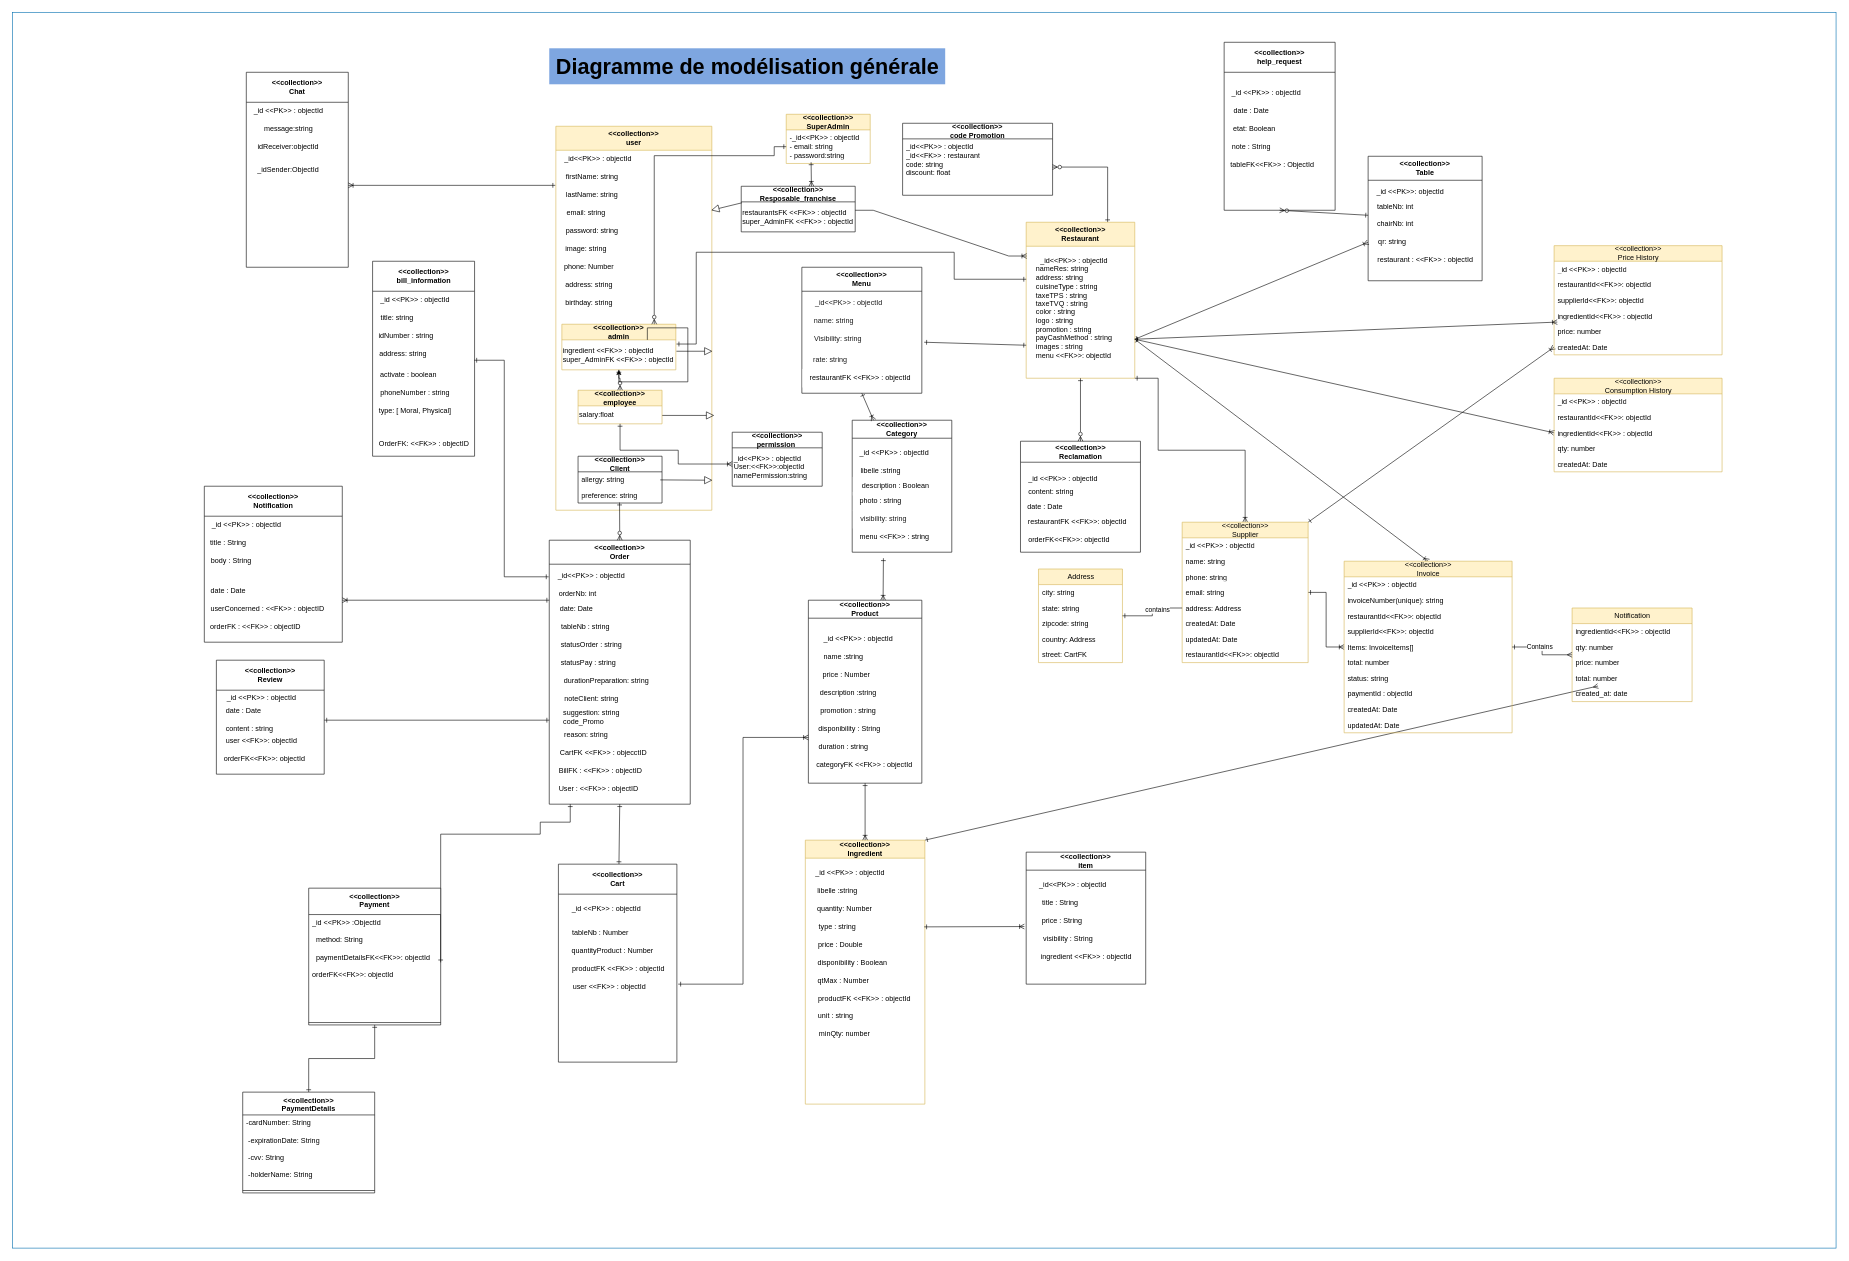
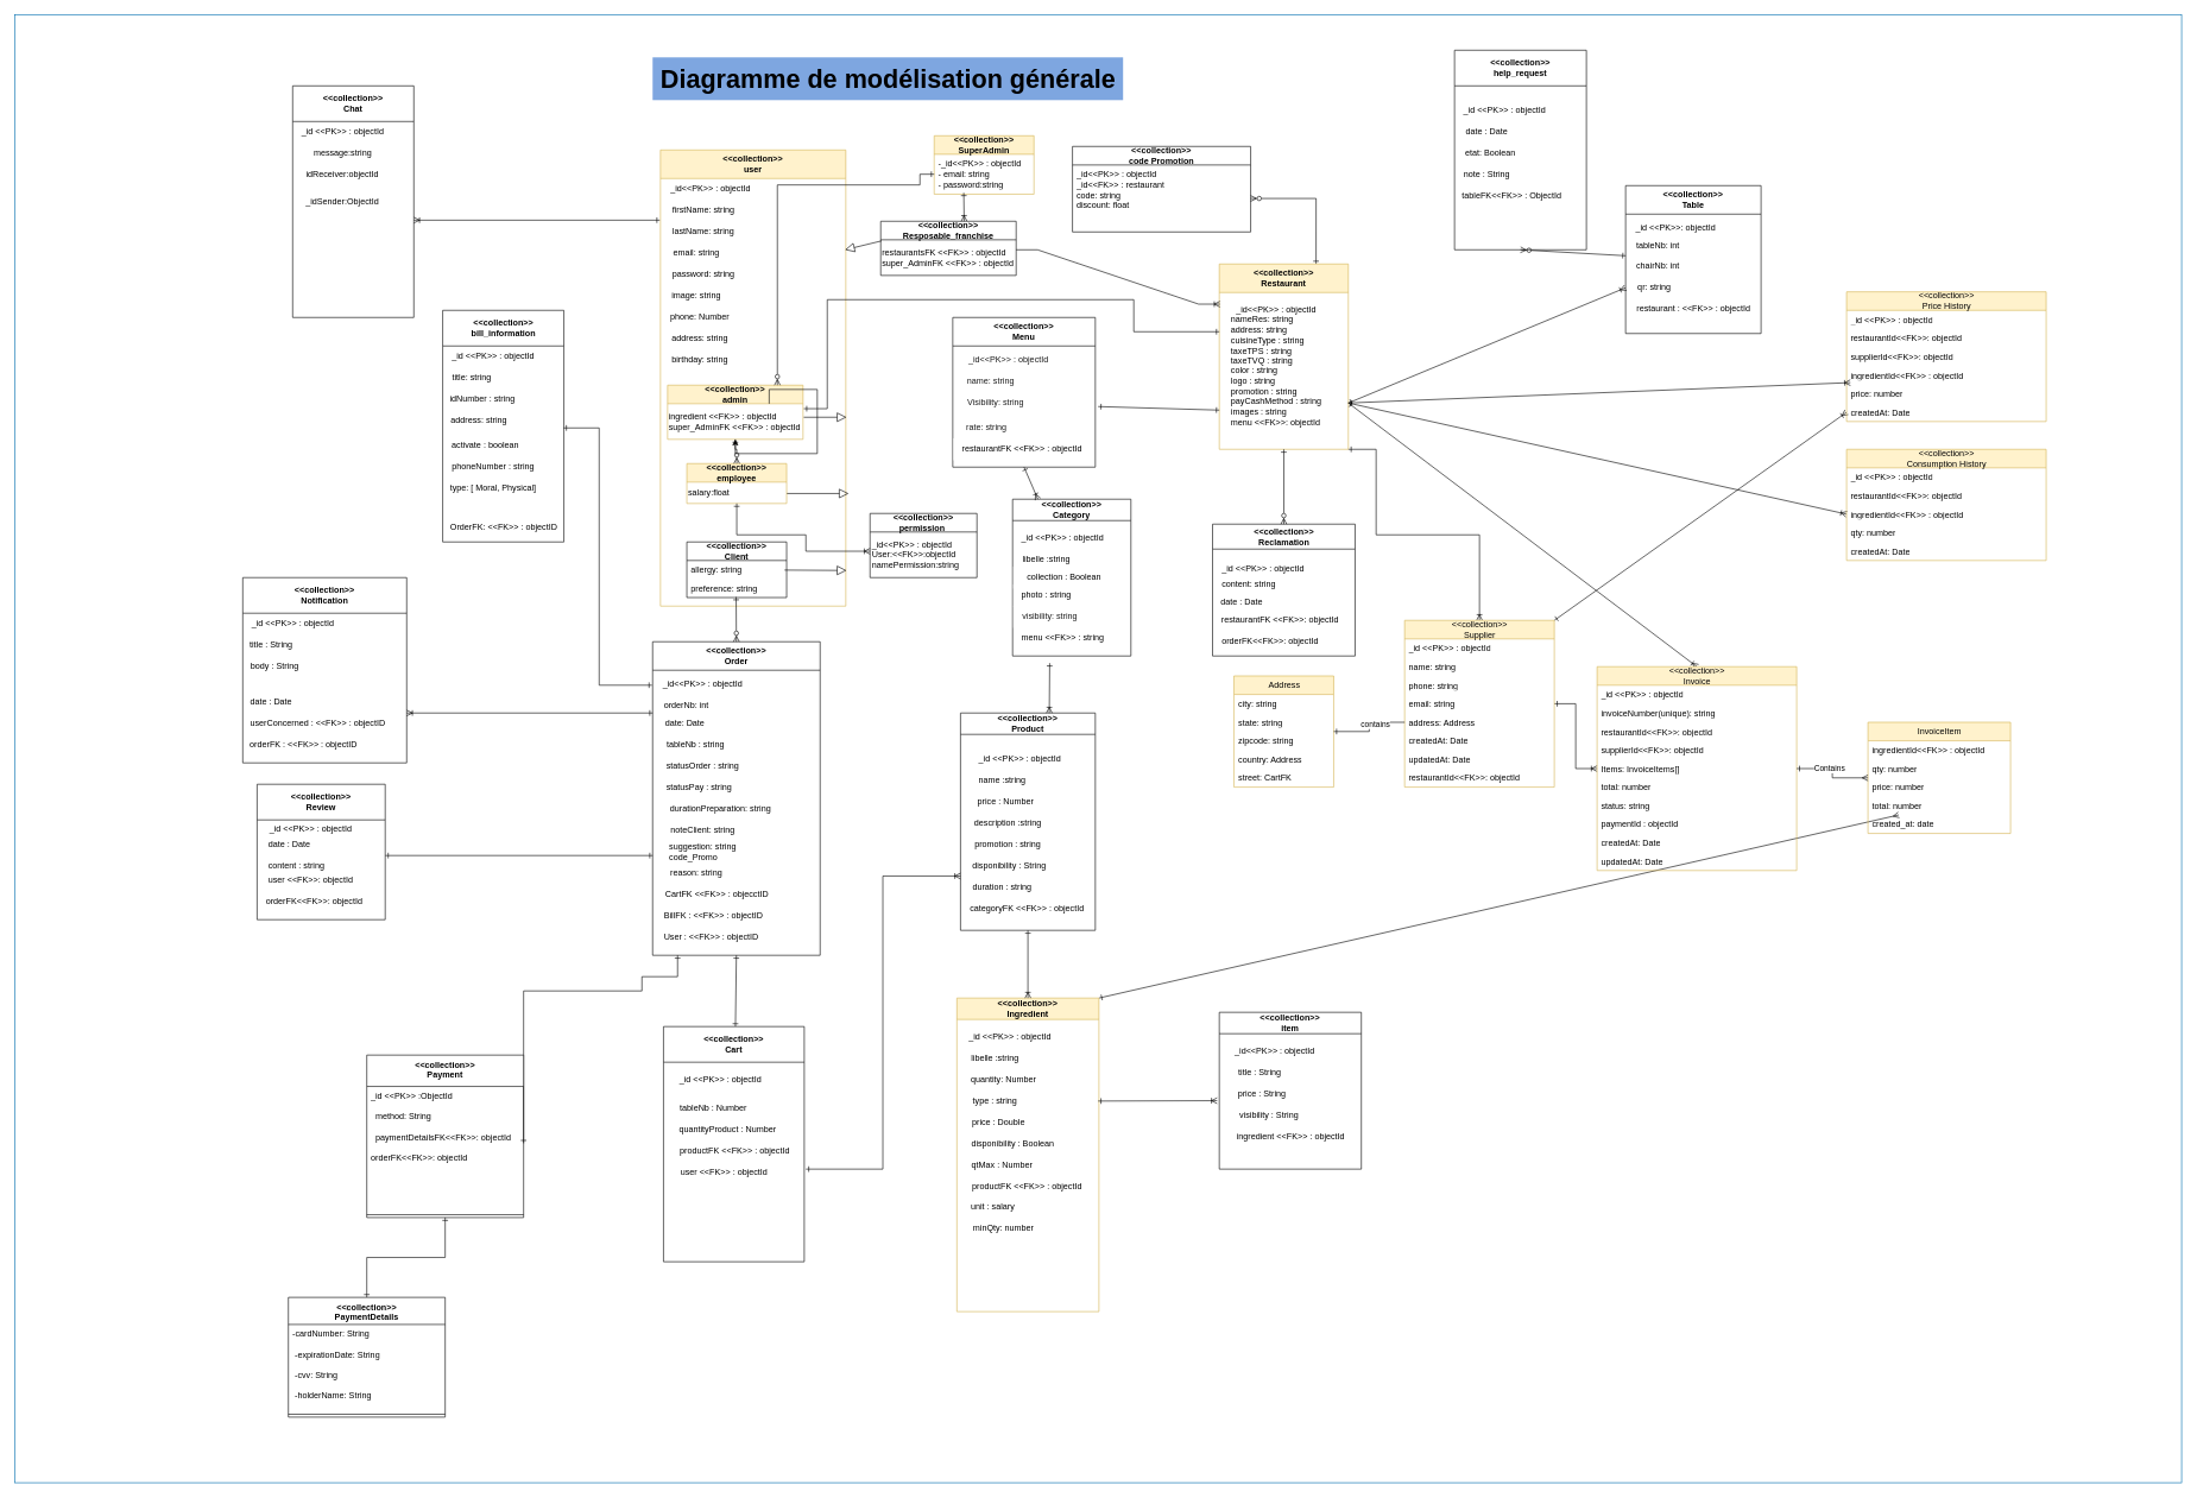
- <mxCell id="40" value="description : Boolean" style="text;html=1;align=center;verticalAlign=middle;resizable=0;points=[];autosize=1;strokeColor=#FFFFFF;fillColor=none;fontColor=#000000;" parent="35" vertex="1"><mxGeometry x="1.5" y="95" width="140" height="30" as="geometry" /></mxCell>
+ <mxCell id="40" value="collection : Boolean" style="text;html=1;align=center;verticalAlign=middle;resizable=0;points=[];autosize=1;strokeColor=#FFFFFF;fillColor=none;fontColor=#000000;" parent="35" vertex="1"><mxGeometry x="1.5" y="95" width="140" height="30" as="geometry" /></mxCell>
- <mxCell id="204" value="&lt;div&gt;&lt;span style=&quot;background-color: initial;&quot;&gt;Notification&lt;/span&gt;&lt;/div&gt;" style="swimlane;fontStyle=0;childLayout=stackLayout;horizontal=1;startSize=26;fillColor=#fff2cc;horizontalStack=0;resizeParent=1;resizeParentMax=0;resizeLast=0;collapsible=1;marginBottom=0;html=1;strokeColor=#d6b656;" parent="1" vertex="1"><mxGeometry x="2620" y="1013" width="200" height="156" as="geometry" /></mxCell>
+ <mxCell id="204" value="&lt;div&gt;&lt;span style=&quot;background-color: initial;&quot;&gt;InvoiceItem&lt;/span&gt;&lt;/div&gt;" style="swimlane;fontStyle=0;childLayout=stackLayout;horizontal=1;startSize=26;fillColor=#fff2cc;horizontalStack=0;resizeParent=1;resizeParentMax=0;resizeLast=0;collapsible=1;marginBottom=0;html=1;strokeColor=#d6b656;" parent="1" vertex="1"><mxGeometry x="2620" y="1013" width="200" height="156" as="geometry" /></mxCell>
- <mxCell id="226" value="&lt;font color=&quot;#000000&quot;&gt;unit :&amp;nbsp;string&lt;/font&gt;" style="text;html=1;align=center;verticalAlign=middle;resizable=0;points=[];autosize=1;strokeColor=none;fillColor=#FFFFFF;fontColor=#ffffff;" parent="1" vertex="1"><mxGeometry x="1351.5" y="1678" width="80" height="30" as="geometry" /></mxCell>
+ <mxCell id="226" value="&lt;font color=&quot;#000000&quot;&gt;unit :&amp;nbsp;salary&lt;/font&gt;" style="text;html=1;align=center;verticalAlign=middle;resizable=0;points=[];autosize=1;strokeColor=none;fillColor=#FFFFFF;fontColor=#ffffff;" parent="1" vertex="1"><mxGeometry x="1351.5" y="1678" width="80" height="30" as="geometry" /></mxCell>
